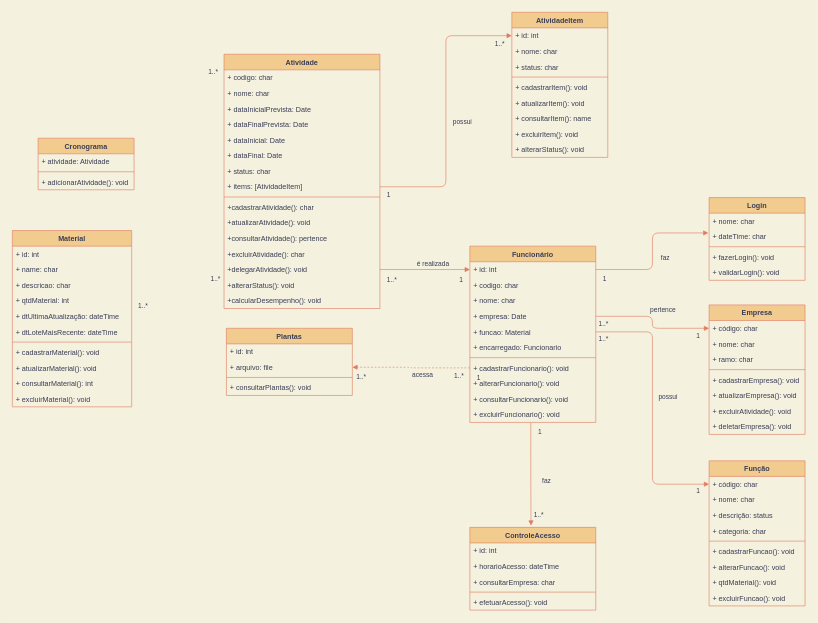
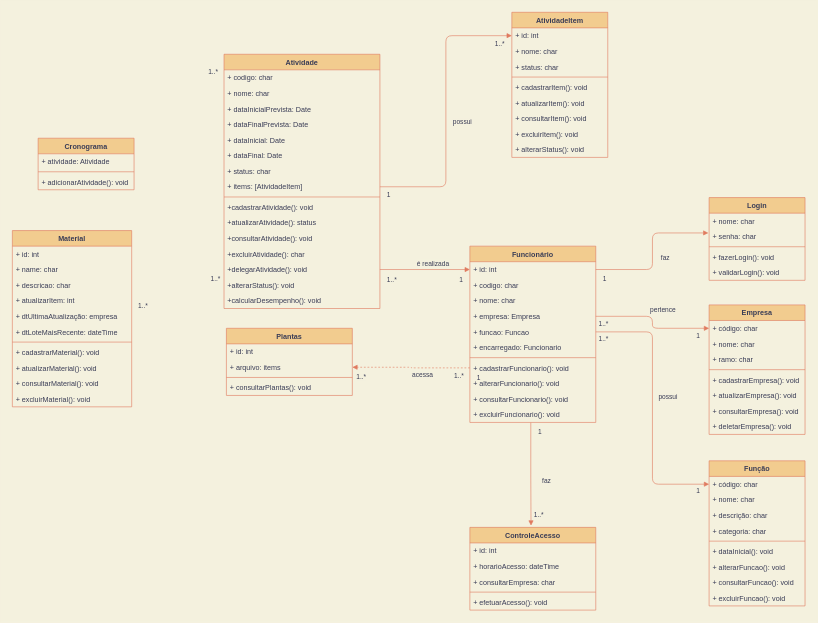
- <mxCell id="54" value="+ consultarItem(): name" style="text;strokeColor=none;fillColor=none;align=left;verticalAlign=top;spacingLeft=4;spacingRight=4;overflow=hidden;rotatable=0;points=[[0,0.5],[1,0.5]];portConstraint=eastwest;fontColor=#393C56;" parent="47" vertex="1"><mxGeometry y="164" width="160" height="26" as="geometry" /></mxCell>
+ <mxCell id="54" value="+ consultarItem(): void" style="text;strokeColor=none;fillColor=none;align=left;verticalAlign=top;spacingLeft=4;spacingRight=4;overflow=hidden;rotatable=0;points=[[0,0.5],[1,0.5]];portConstraint=eastwest;fontColor=#393C56;" parent="47" vertex="1"><mxGeometry y="164" width="160" height="26" as="geometry" /></mxCell>
- <mxCell id="16" value="+cadastrarAtividade(): char" style="text;strokeColor=none;fillColor=none;align=left;verticalAlign=top;spacingLeft=4;spacingRight=4;overflow=hidden;rotatable=0;points=[[0,0.5],[1,0.5]];portConstraint=eastwest;fontColor=#393C56;" parent="6" vertex="1"><mxGeometry y="242" width="260" height="26" as="geometry" /></mxCell>
+ <mxCell id="16" value="+cadastrarAtividade(): void" style="text;strokeColor=none;fillColor=none;align=left;verticalAlign=top;spacingLeft=4;spacingRight=4;overflow=hidden;rotatable=0;points=[[0,0.5],[1,0.5]];portConstraint=eastwest;fontColor=#393C56;" parent="6" vertex="1"><mxGeometry y="242" width="260" height="26" as="geometry" /></mxCell>
- <mxCell id="17" value="+atualizarAtividade(): void" style="text;strokeColor=none;fillColor=none;align=left;verticalAlign=top;spacingLeft=4;spacingRight=4;overflow=hidden;rotatable=0;points=[[0,0.5],[1,0.5]];portConstraint=eastwest;fontColor=#393C56;" parent="6" vertex="1"><mxGeometry y="268" width="260" height="26" as="geometry" /></mxCell>
+ <mxCell id="17" value="+atualizarAtividade(): status" style="text;strokeColor=none;fillColor=none;align=left;verticalAlign=top;spacingLeft=4;spacingRight=4;overflow=hidden;rotatable=0;points=[[0,0.5],[1,0.5]];portConstraint=eastwest;fontColor=#393C56;" parent="6" vertex="1"><mxGeometry y="268" width="260" height="26" as="geometry" /></mxCell>
- <mxCell id="37" value="+ dateTime: char" style="text;strokeColor=none;fillColor=none;align=left;verticalAlign=top;spacingLeft=4;spacingRight=4;overflow=hidden;rotatable=0;points=[[0,0.5],[1,0.5]];portConstraint=eastwest;fontColor=#393C56;" parent="35" vertex="1"><mxGeometry y="52" width="160" height="26" as="geometry" /></mxCell>
+ <mxCell id="37" value="+ senha: char" style="text;strokeColor=none;fillColor=none;align=left;verticalAlign=top;spacingLeft=4;spacingRight=4;overflow=hidden;rotatable=0;points=[[0,0.5],[1,0.5]];portConstraint=eastwest;fontColor=#393C56;" parent="35" vertex="1"><mxGeometry y="52" width="160" height="26" as="geometry" /></mxCell>
- <mxCell id="18" value="+consultarAtividade(): pertence" style="text;strokeColor=none;fillColor=none;align=left;verticalAlign=top;spacingLeft=4;spacingRight=4;overflow=hidden;rotatable=0;points=[[0,0.5],[1,0.5]];portConstraint=eastwest;fontColor=#393C56;" parent="6" vertex="1"><mxGeometry y="294" width="260" height="26" as="geometry" /></mxCell>
+ <mxCell id="18" value="+consultarAtividade(): void" style="text;strokeColor=none;fillColor=none;align=left;verticalAlign=top;spacingLeft=4;spacingRight=4;overflow=hidden;rotatable=0;points=[[0,0.5],[1,0.5]];portConstraint=eastwest;fontColor=#393C56;" parent="6" vertex="1"><mxGeometry y="294" width="260" height="26" as="geometry" /></mxCell>
- <mxCell id="82" value="+ qtdMaterial: int" style="text;strokeColor=none;fillColor=none;align=left;verticalAlign=top;spacingLeft=4;spacingRight=4;overflow=hidden;rotatable=0;points=[[0,0.5],[1,0.5]];portConstraint=eastwest;fontColor=#393C56;" parent="78" vertex="1"><mxGeometry y="104" width="199" height="26" as="geometry" /></mxCell>
+ <mxCell id="82" value="+ atualizarItem: int" style="text;strokeColor=none;fillColor=none;align=left;verticalAlign=top;spacingLeft=4;spacingRight=4;overflow=hidden;rotatable=0;points=[[0,0.5],[1,0.5]];portConstraint=eastwest;fontColor=#393C56;" parent="78" vertex="1"><mxGeometry y="104" width="199" height="26" as="geometry" /></mxCell>
- <mxCell id="83" value="+ dtUltimaAtualização: dateTime" style="text;strokeColor=none;fillColor=none;align=left;verticalAlign=top;spacingLeft=4;spacingRight=4;overflow=hidden;rotatable=0;points=[[0,0.5],[1,0.5]];portConstraint=eastwest;fontColor=#393C56;" parent="78" vertex="1"><mxGeometry y="130" width="199" height="26" as="geometry" /></mxCell>
+ <mxCell id="83" value="+ dtUltimaAtualização: empresa" style="text;strokeColor=none;fillColor=none;align=left;verticalAlign=top;spacingLeft=4;spacingRight=4;overflow=hidden;rotatable=0;points=[[0,0.5],[1,0.5]];portConstraint=eastwest;fontColor=#393C56;" parent="78" vertex="1"><mxGeometry y="130" width="199" height="26" as="geometry" /></mxCell>
- <mxCell id="27" value="+ empresa: Date" style="text;strokeColor=none;fillColor=none;align=left;verticalAlign=top;spacingLeft=4;spacingRight=4;overflow=hidden;rotatable=0;points=[[0,0.5],[1,0.5]];portConstraint=eastwest;fontColor=#393C56;" parent="23" vertex="1"><mxGeometry y="104" width="210" height="26" as="geometry" /></mxCell>
+ <mxCell id="27" value="+ empresa: Empresa" style="text;strokeColor=none;fillColor=none;align=left;verticalAlign=top;spacingLeft=4;spacingRight=4;overflow=hidden;rotatable=0;points=[[0,0.5],[1,0.5]];portConstraint=eastwest;fontColor=#393C56;" parent="23" vertex="1"><mxGeometry y="104" width="210" height="26" as="geometry" /></mxCell>
- <mxCell id="28" value="+ funcao: Material" style="text;strokeColor=none;fillColor=none;align=left;verticalAlign=top;spacingLeft=4;spacingRight=4;overflow=hidden;rotatable=0;points=[[0,0.5],[1,0.5]];portConstraint=eastwest;fontColor=#393C56;" parent="23" vertex="1"><mxGeometry y="130" width="210" height="26" as="geometry" /></mxCell>
+ <mxCell id="28" value="+ funcao: Funcao" style="text;strokeColor=none;fillColor=none;align=left;verticalAlign=top;spacingLeft=4;spacingRight=4;overflow=hidden;rotatable=0;points=[[0,0.5],[1,0.5]];portConstraint=eastwest;fontColor=#393C56;" parent="23" vertex="1"><mxGeometry y="130" width="210" height="26" as="geometry" /></mxCell>
- <mxCell id="71" value="+ arquivo: file" style="text;strokeColor=none;fillColor=none;align=left;verticalAlign=top;spacingLeft=4;spacingRight=4;overflow=hidden;rotatable=0;points=[[0,0.5],[1,0.5]];portConstraint=eastwest;fontColor=#393C56;" parent="69" vertex="1"><mxGeometry y="52" width="210" height="26" as="geometry" /></mxCell>
+ <mxCell id="71" value="+ arquivo: items" style="text;strokeColor=none;fillColor=none;align=left;verticalAlign=top;spacingLeft=4;spacingRight=4;overflow=hidden;rotatable=0;points=[[0,0.5],[1,0.5]];portConstraint=eastwest;fontColor=#393C56;" parent="69" vertex="1"><mxGeometry y="52" width="210" height="26" as="geometry" /></mxCell>
- <mxCell id="88" value="+ consultarMaterial(): int" style="text;strokeColor=none;fillColor=none;align=left;verticalAlign=top;spacingLeft=4;spacingRight=4;overflow=hidden;rotatable=0;points=[[0,0.5],[1,0.5]];portConstraint=eastwest;fontColor=#393C56;" parent="78" vertex="1"><mxGeometry y="242" width="199" height="26" as="geometry" /></mxCell>
+ <mxCell id="88" value="+ consultarMaterial(): void" style="text;strokeColor=none;fillColor=none;align=left;verticalAlign=top;spacingLeft=4;spacingRight=4;overflow=hidden;rotatable=0;points=[[0,0.5],[1,0.5]];portConstraint=eastwest;fontColor=#393C56;" parent="78" vertex="1"><mxGeometry y="242" width="199" height="26" as="geometry" /></mxCell>
- <mxCell id="99" value="+ excluirAtividade(): void" style="text;strokeColor=none;fillColor=none;align=left;verticalAlign=top;spacingLeft=4;spacingRight=4;overflow=hidden;rotatable=0;points=[[0,0.5],[1,0.5]];portConstraint=eastwest;fontColor=#393C56;" parent="92" vertex="1"><mxGeometry y="164" width="160" height="26" as="geometry" /></mxCell>
+ <mxCell id="99" value="+ consultarEmpresa(): void" style="text;strokeColor=none;fillColor=none;align=left;verticalAlign=top;spacingLeft=4;spacingRight=4;overflow=hidden;rotatable=0;points=[[0,0.5],[1,0.5]];portConstraint=eastwest;fontColor=#393C56;" parent="92" vertex="1"><mxGeometry y="164" width="160" height="26" as="geometry" /></mxCell>
- <mxCell id="104" value="+ descrição: status" style="text;strokeColor=none;fillColor=none;align=left;verticalAlign=top;spacingLeft=4;spacingRight=4;overflow=hidden;rotatable=0;points=[[0,0.5],[1,0.5]];portConstraint=eastwest;fontColor=#393C56;" parent="101" vertex="1"><mxGeometry y="78" width="160" height="26" as="geometry" /></mxCell>
+ <mxCell id="104" value="+ descrição: char" style="text;strokeColor=none;fillColor=none;align=left;verticalAlign=top;spacingLeft=4;spacingRight=4;overflow=hidden;rotatable=0;points=[[0,0.5],[1,0.5]];portConstraint=eastwest;fontColor=#393C56;" parent="101" vertex="1"><mxGeometry y="78" width="160" height="26" as="geometry" /></mxCell>
- <mxCell id="107" value="+ cadastrarFuncao(): void" style="text;strokeColor=none;fillColor=none;align=left;verticalAlign=top;spacingLeft=4;spacingRight=4;overflow=hidden;rotatable=0;points=[[0,0.5],[1,0.5]];portConstraint=eastwest;fontColor=#393C56;" parent="101" vertex="1"><mxGeometry y="138" width="160" height="26" as="geometry" /></mxCell>
+ <mxCell id="107" value="+ dataInicial(): void" style="text;strokeColor=none;fillColor=none;align=left;verticalAlign=top;spacingLeft=4;spacingRight=4;overflow=hidden;rotatable=0;points=[[0,0.5],[1,0.5]];portConstraint=eastwest;fontColor=#393C56;" parent="101" vertex="1"><mxGeometry y="138" width="160" height="26" as="geometry" /></mxCell>
- <mxCell id="109" value="+ qtdMaterial(): void" style="text;strokeColor=none;fillColor=none;align=left;verticalAlign=top;spacingLeft=4;spacingRight=4;overflow=hidden;rotatable=0;points=[[0,0.5],[1,0.5]];portConstraint=eastwest;fontColor=#393C56;" parent="101" vertex="1"><mxGeometry y="190" width="160" height="26" as="geometry" /></mxCell>
+ <mxCell id="109" value="+ consultarFuncao(): void" style="text;strokeColor=none;fillColor=none;align=left;verticalAlign=top;spacingLeft=4;spacingRight=4;overflow=hidden;rotatable=0;points=[[0,0.5],[1,0.5]];portConstraint=eastwest;fontColor=#393C56;" parent="101" vertex="1"><mxGeometry y="190" width="160" height="26" as="geometry" /></mxCell>
